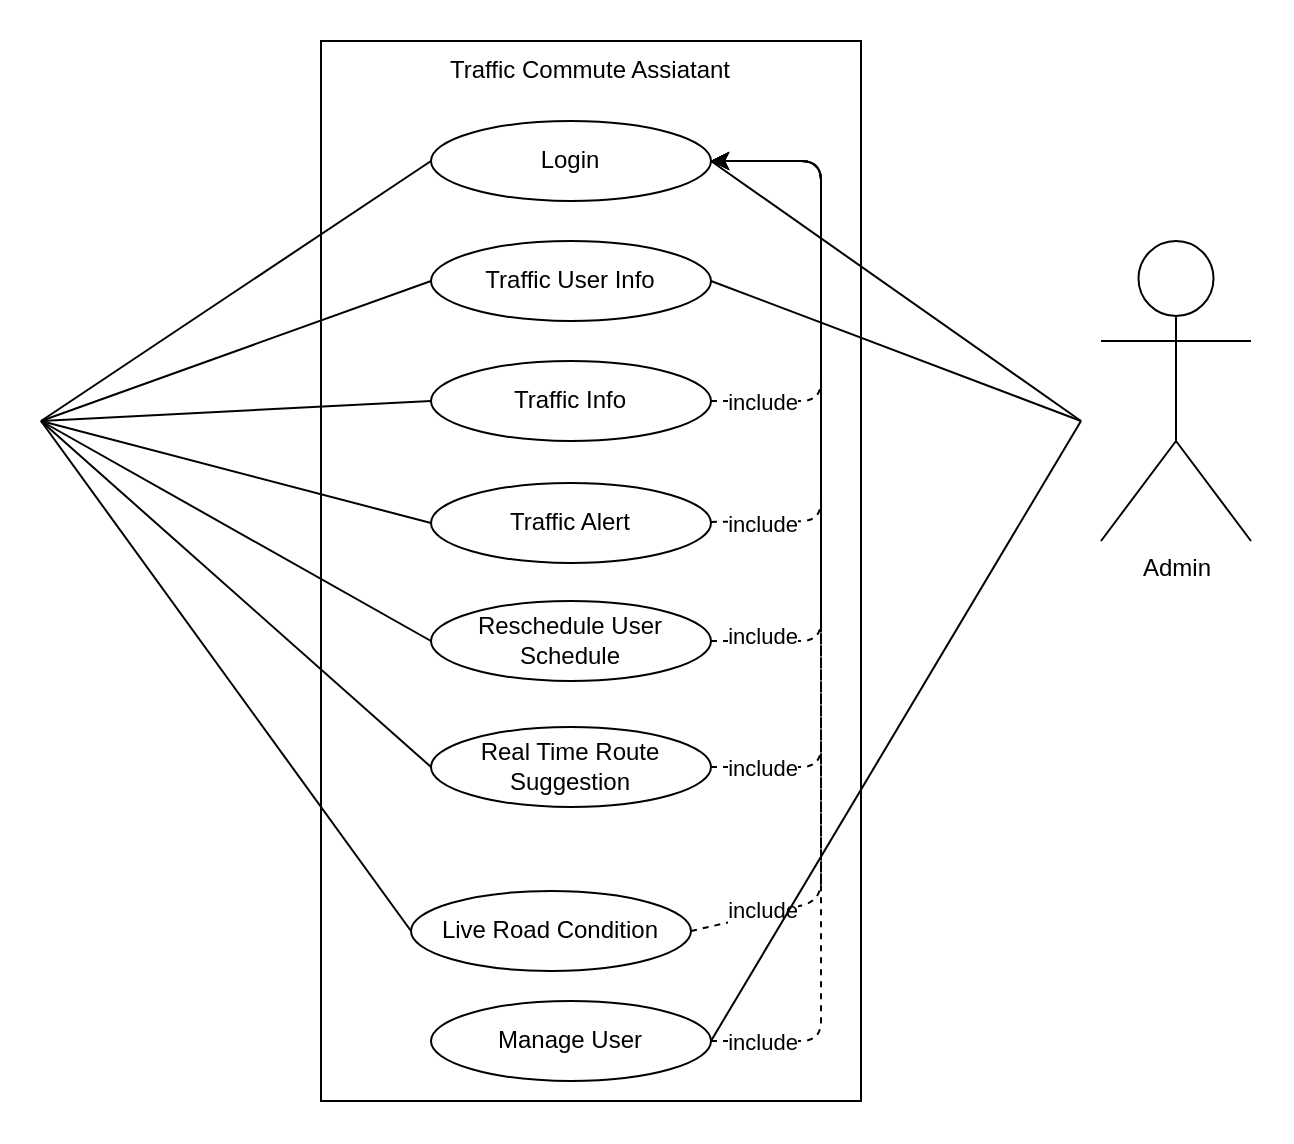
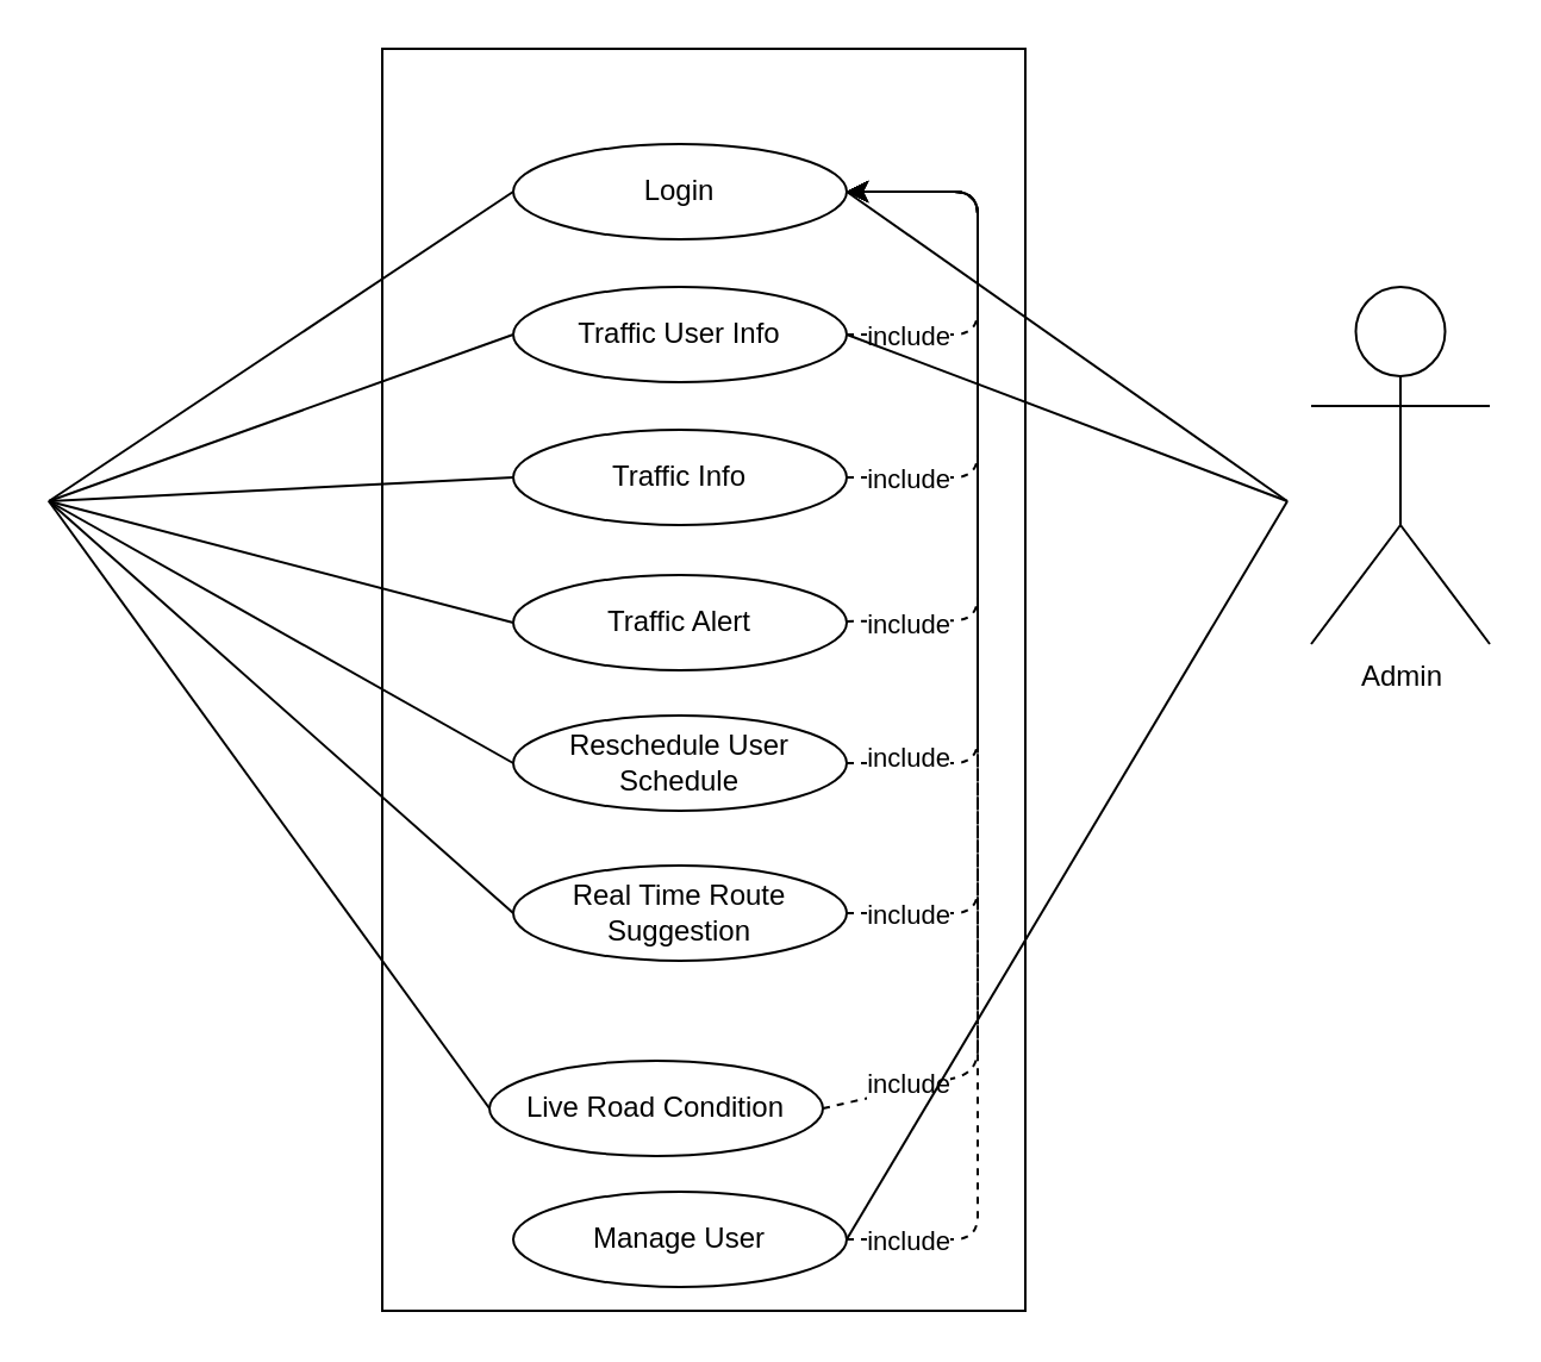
- <mxCell id="36" value="Traffic Commute Assiatant" style="text;strokeColor=none;align=center;fillColor=none;html=1;verticalAlign=middle;whiteSpace=wrap;rounded=0;" vertex="1" parent="1"><mxGeometry x="195" y="20" width="200" height="30" as="geometry" /></mxCell>
+ <mxCell id="4" style="edgeStyle=none;html=1;entryX=1;entryY=0.5;entryDx=0;entryDy=0;dashed=1;" parent="1" source="6" target="3" edge="1"><mxGeometry relative="1" as="geometry"><Array as="points"><mxPoint x="410" y="140" /><mxPoint x="410" y="80" /></Array></mxGeometry></mxCell>
+ <mxCell id="5" value="include" style="edgeLabel;html=1;align=center;verticalAlign=middle;resizable=0;points=[];" parent="4" vertex="1" connectable="0"><mxGeometry x="-0.133" relative="1" as="geometry"><mxPoint x="-30" y="19" as="offset" /></mxGeometry></mxCell>
